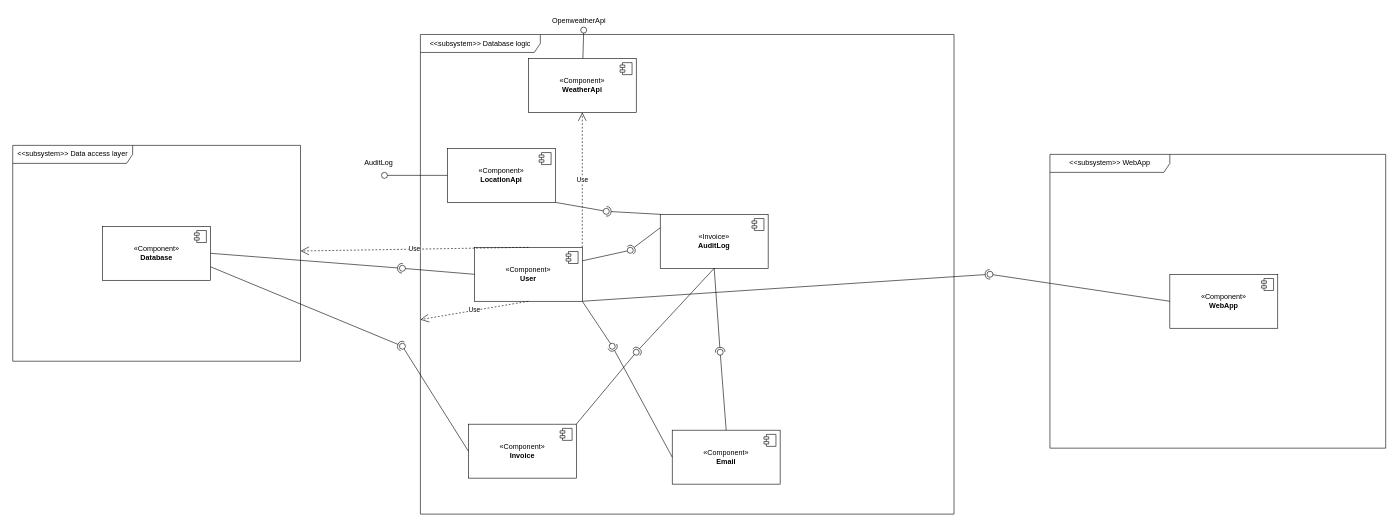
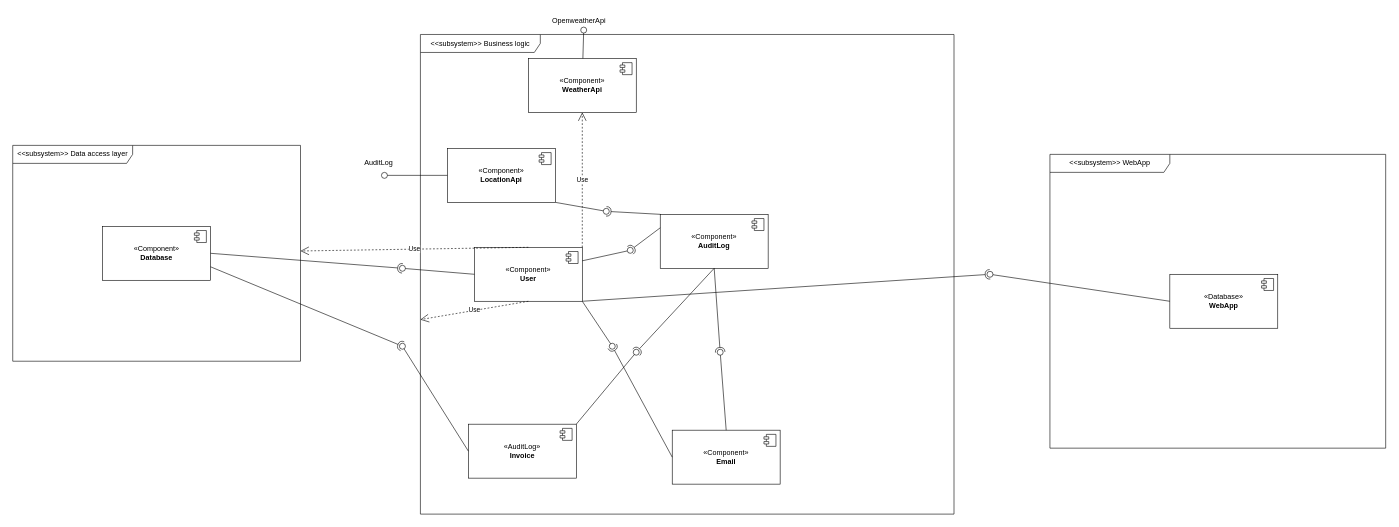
- <mxCell id="7" value="&amp;lt;&amp;lt;subsystem&amp;gt;&amp;gt; Database logic" style="shape=umlFrame;whiteSpace=wrap;html=1;pointerEvents=0;width=200;height=30;" parent="1" vertex="1"><mxGeometry x="700" y="57" width="890" height="800" as="geometry" /></mxCell>
+ <mxCell id="7" value="&amp;lt;&amp;lt;subsystem&amp;gt;&amp;gt; Business logic" style="shape=umlFrame;whiteSpace=wrap;html=1;pointerEvents=0;width=200;height=30;" parent="1" vertex="1"><mxGeometry x="700" y="57" width="890" height="800" as="geometry" /></mxCell>
- <mxCell id="12" value="«Invoice»&lt;br&gt;&lt;b&gt;AuditLog&lt;/b&gt;" style="html=1;dropTarget=0;whiteSpace=wrap;" parent="1" vertex="1"><mxGeometry x="1100" y="357" width="180" height="90" as="geometry" /></mxCell>
+ <mxCell id="12" value="«Component»&lt;br&gt;&lt;b&gt;AuditLog&lt;/b&gt;" style="html=1;dropTarget=0;whiteSpace=wrap;" parent="1" vertex="1"><mxGeometry x="1100" y="357" width="180" height="90" as="geometry" /></mxCell>
- <mxCell id="41" value="«Component»&lt;br&gt;&lt;b&gt;WebApp&lt;/b&gt;" style="html=1;dropTarget=0;whiteSpace=wrap;" parent="1" vertex="1"><mxGeometry x="1950" y="457" width="180" height="90" as="geometry" /></mxCell>
+ <mxCell id="41" value="«Database»&lt;br&gt;&lt;b&gt;WebApp&lt;/b&gt;" style="html=1;dropTarget=0;whiteSpace=wrap;" parent="1" vertex="1"><mxGeometry x="1950" y="457" width="180" height="90" as="geometry" /></mxCell>
- <mxCell id="16" value="«Component»&lt;br&gt;&lt;b&gt;Invoice&lt;/b&gt;" style="html=1;dropTarget=0;whiteSpace=wrap;" parent="1" vertex="1"><mxGeometry x="780" y="707" width="180" height="90" as="geometry" /></mxCell>
+ <mxCell id="16" value="«AuditLog»&lt;br&gt;&lt;b&gt;Invoice&lt;/b&gt;" style="html=1;dropTarget=0;whiteSpace=wrap;" parent="1" vertex="1"><mxGeometry x="780" y="707" width="180" height="90" as="geometry" /></mxCell>
